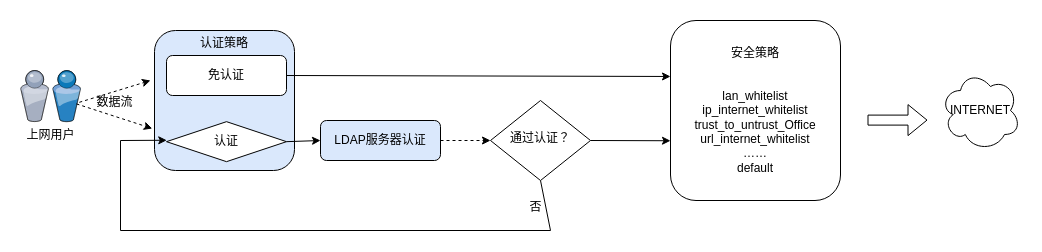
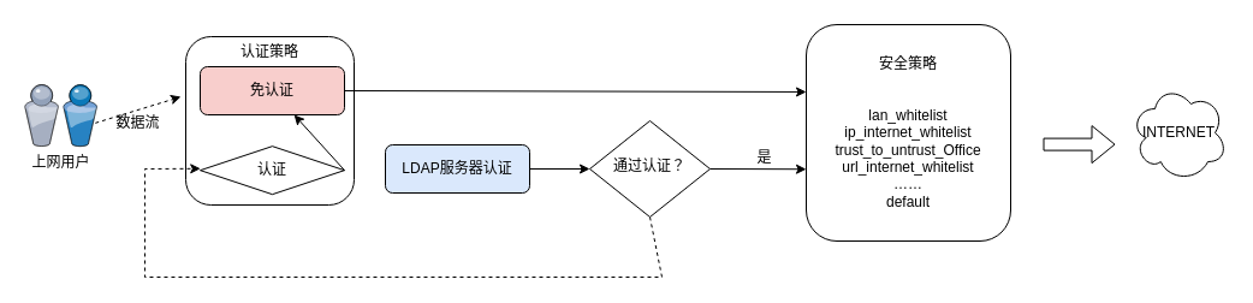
- <mxCell id="4" value="免认证" style="rounded=1;whiteSpace=wrap;html=1;fontSize=12;glass=0;strokeWidth=1;shadow=0;" vertex="1" parent="1"><mxGeometry x="166" y="55" width="120" height="40" as="geometry" /></mxCell>
+ <mxCell id="4" value="免认证" style="rounded=1;whiteSpace=wrap;html=1;fontSize=12;glass=0;strokeWidth=1;shadow=0;fillColor=#f8cecc;" vertex="1" parent="1"><mxGeometry x="166" y="55" width="120" height="40" as="geometry" /></mxCell>
- <mxCell id="2" value="认证策略&lt;br&gt;&lt;br&gt;&lt;br&gt;&lt;br&gt;&lt;br&gt;&lt;br&gt;&lt;br&gt;&lt;br&gt;&lt;br&gt;" style="rounded=1;whiteSpace=wrap;html=1;fillColor=#dae8fc;" vertex="1" parent="1"><mxGeometry x="154" y="30" width="140" height="140" as="geometry" /></mxCell>
+ <mxCell id="2" value="认证策略&lt;br&gt;&lt;br&gt;&lt;br&gt;&lt;br&gt;&lt;br&gt;&lt;br&gt;&lt;br&gt;&lt;br&gt;&lt;br&gt;" style="rounded=1;whiteSpace=wrap;html=1;" vertex="1" parent="1"><mxGeometry x="154" y="30" width="140" height="140" as="geometry" /></mxCell>
- <mxCell id="15" value="" style="endArrow=classic;dashed=1;html=1;entryX=-0.016;entryY=0.7;entryDx=0;entryDy=0;exitX=0.933;exitY=0.653;exitDx=0;exitDy=0;exitPerimeter=0;endFill=1;entryPerimeter=0;" edge="1" parent="1" source="13" target="2"><mxGeometry width="50" height="50" relative="1" as="geometry"><mxPoint x="60" y="160" as="sourcePoint" /><mxPoint x="110" y="110" as="targetPoint" /></mxGeometry></mxCell>
+ <mxCell id="17" value="是" style="text;html=1;align=center;verticalAlign=middle;resizable=0;points=[];autosize=1;" vertex="1" parent="1"><mxGeometry x="620" y="121.16" width="30" height="20" as="geometry" /></mxCell>
- <mxCell id="5" style="edgeStyle=none;rounded=0;orthogonalLoop=1;jettySize=auto;html=1;exitX=1;exitY=0.5;exitDx=0;exitDy=0;entryX=0;entryY=0.5;entryDx=0;entryDy=0;" edge="1" parent="1" source="6" target="8"><mxGeometry relative="1" as="geometry" /></mxCell>
+ <mxCell id="5" style="edgeStyle=none;rounded=0;orthogonalLoop=1;jettySize=auto;html=1;exitX=1;exitY=0.5;exitDx=0;exitDy=0;" edge="1" parent="1" source="6" target="4"><mxGeometry relative="1" as="geometry" /></mxCell>
- <mxCell id="7" style="edgeStyle=none;rounded=0;orthogonalLoop=1;jettySize=auto;html=1;exitX=1;exitY=0.5;exitDx=0;exitDy=0;entryX=0;entryY=0.5;entryDx=0;entryDy=0;dashed=1;" edge="1" parent="1" source="8" target="12"><mxGeometry relative="1" as="geometry" /></mxCell>
+ <mxCell id="7" style="edgeStyle=none;rounded=0;orthogonalLoop=1;jettySize=auto;html=1;exitX=1;exitY=0.5;exitDx=0;exitDy=0;entryX=0;entryY=0.5;entryDx=0;entryDy=0;" edge="1" parent="1" source="8" target="12"><mxGeometry relative="1" as="geometry" /></mxCell>
- <mxCell id="16" value="否" style="text;html=1;align=center;verticalAlign=middle;resizable=0;points=[];autosize=1;" vertex="1" parent="1"><mxGeometry x="520" y="197" width="30" height="20" as="geometry" /></mxCell>
- <mxCell id="10" style="edgeStyle=none;rounded=0;orthogonalLoop=1;jettySize=auto;html=1;exitX=0.5;exitY=1;exitDx=0;exitDy=0;entryX=0.002;entryY=0.465;entryDx=0;entryDy=0;entryPerimeter=0;" edge="1" parent="1" source="12" target="6"><mxGeometry relative="1" as="geometry"><mxPoint x="150" y="140" as="targetPoint" /><Array as="points"><mxPoint x="550" y="230" /><mxPoint x="120" y="230" /><mxPoint x="120" y="140" /></Array></mxGeometry></mxCell>
+ <mxCell id="10" style="edgeStyle=none;rounded=0;orthogonalLoop=1;jettySize=auto;html=1;exitX=0.5;exitY=1;exitDx=0;exitDy=0;entryX=0.002;entryY=0.465;entryDx=0;entryDy=0;entryPerimeter=0;dashed=1;" edge="1" parent="1" source="12" target="6"><mxGeometry relative="1" as="geometry"><mxPoint x="150" y="140" as="targetPoint" /><Array as="points"><mxPoint x="550" y="230" /><mxPoint x="120" y="230" /><mxPoint x="120" y="140" /></Array></mxGeometry></mxCell>
